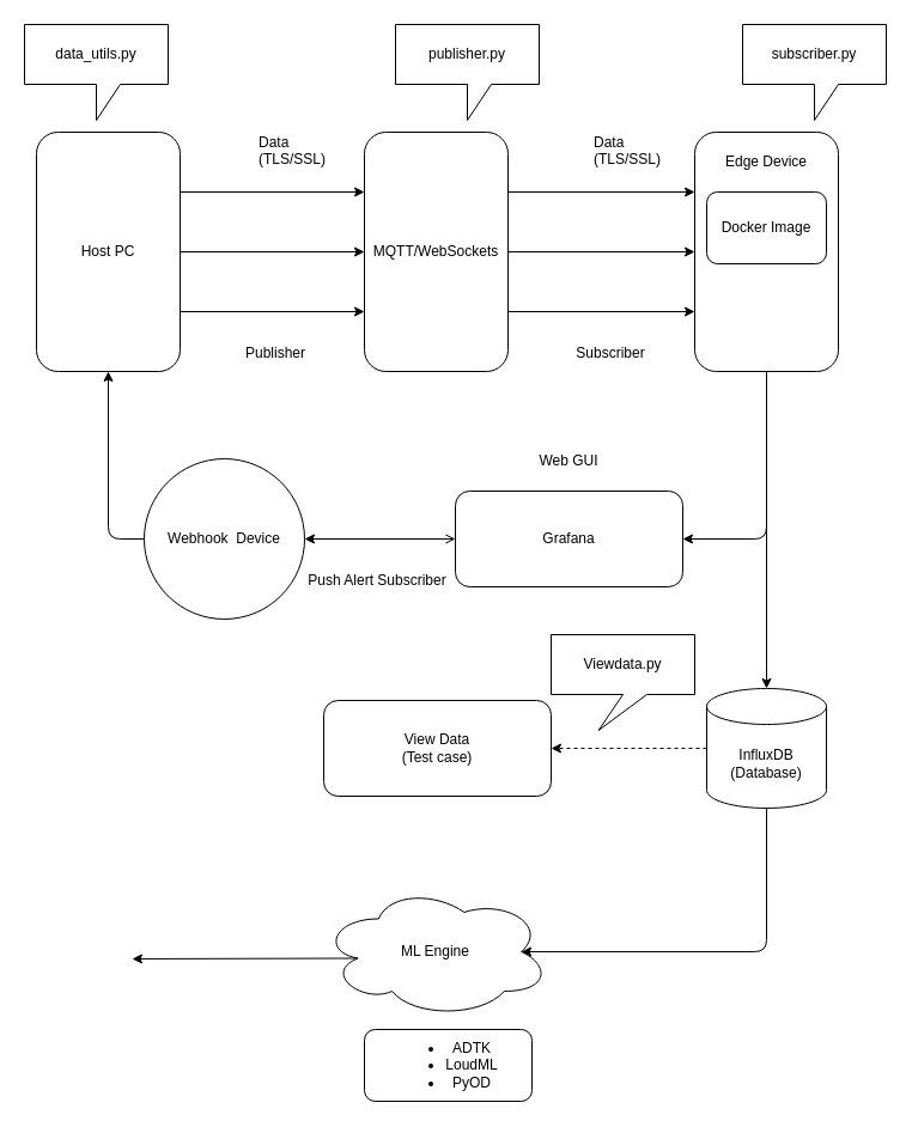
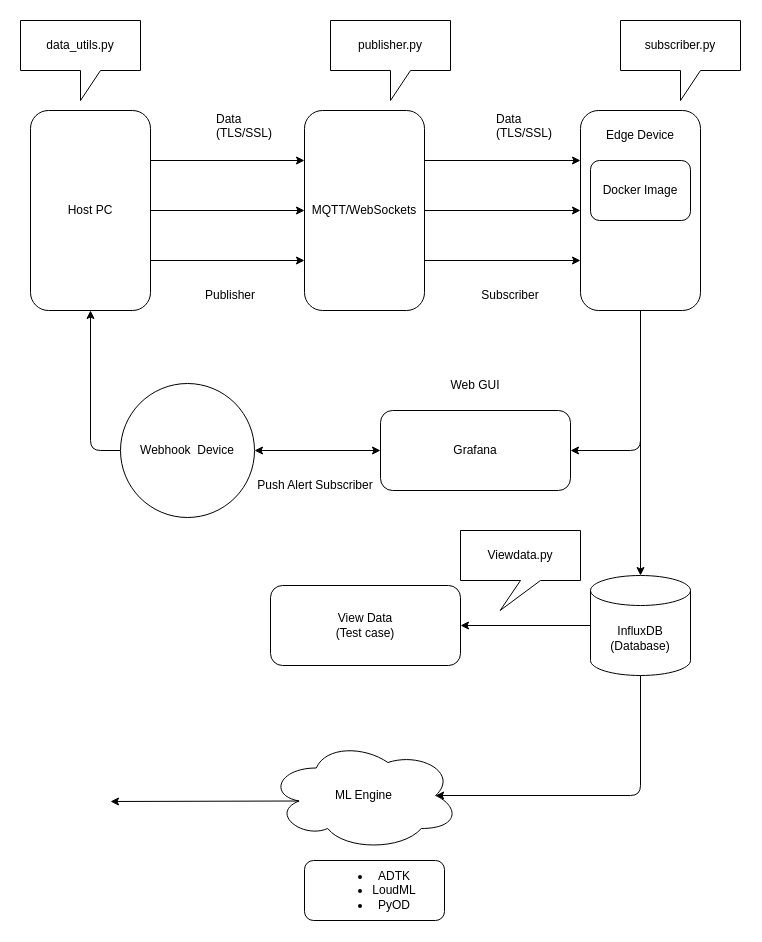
- <mxCell id="35" value="" style="endArrow=open;startArrow=classic;html=1;exitX=1;exitY=0.5;exitDx=0;exitDy=0;entryX=0;entryY=0.5;entryDx=0;entryDy=0;" edge="1" parent="1" source="34" target="19"><mxGeometry width="50" height="50" relative="1" as="geometry"><mxPoint x="380" y="400" as="sourcePoint" /><mxPoint x="430" y="350" as="targetPoint" /></mxGeometry></mxCell>
+ <mxCell id="35" value="" style="endArrow=classic;startArrow=classic;html=1;exitX=1;exitY=0.5;exitDx=0;exitDy=0;entryX=0;entryY=0.5;entryDx=0;entryDy=0;" edge="1" parent="1" source="34" target="19"><mxGeometry width="50" height="50" relative="1" as="geometry"><mxPoint x="380" y="400" as="sourcePoint" /><mxPoint x="430" y="350" as="targetPoint" /></mxGeometry></mxCell>
- <mxCell id="28" value="" style="endArrow=classic;html=1;entryX=1;entryY=0.5;entryDx=0;entryDy=0;exitX=0;exitY=0.5;exitDx=0;exitDy=0;exitPerimeter=0;dashed=1;" parent="1" source="22" target="27" edge="1"><mxGeometry width="50" height="50" relative="1" as="geometry"><mxPoint x="340" y="520" as="sourcePoint" /><mxPoint x="390" y="470" as="targetPoint" /></mxGeometry></mxCell>
+ <mxCell id="28" value="" style="endArrow=classic;html=1;entryX=1;entryY=0.5;entryDx=0;entryDy=0;exitX=0;exitY=0.5;exitDx=0;exitDy=0;exitPerimeter=0;" parent="1" source="22" target="27" edge="1"><mxGeometry width="50" height="50" relative="1" as="geometry"><mxPoint x="340" y="520" as="sourcePoint" /><mxPoint x="390" y="470" as="targetPoint" /></mxGeometry></mxCell>
